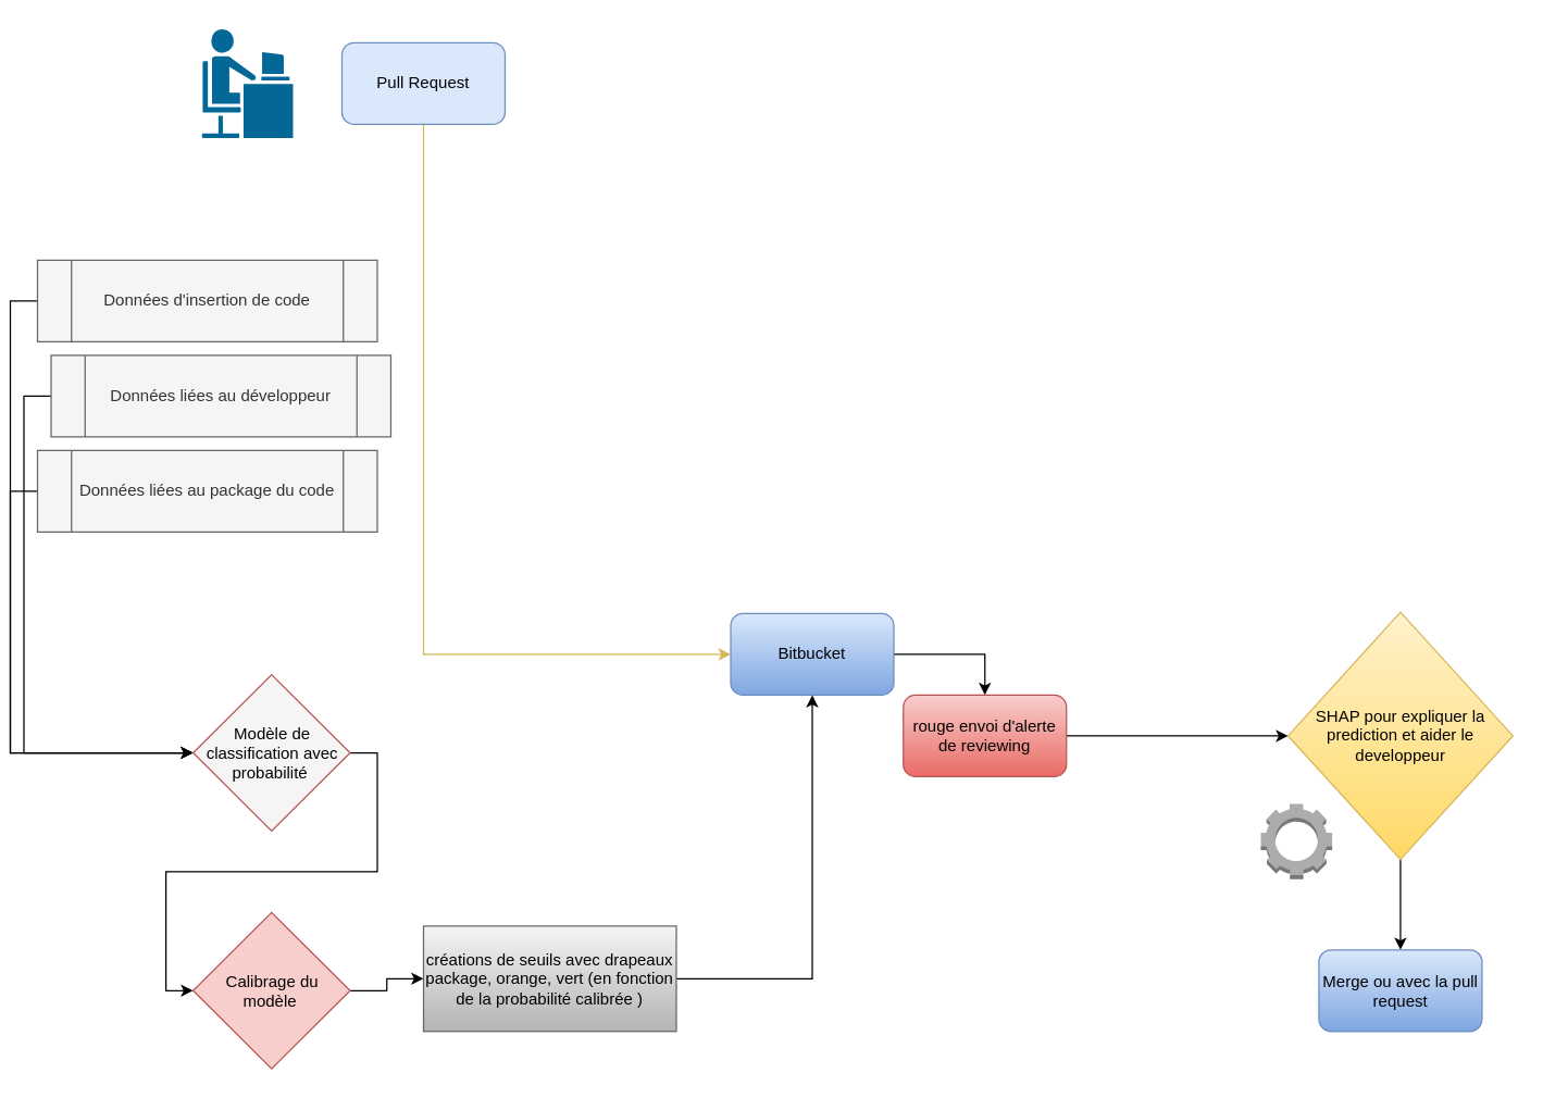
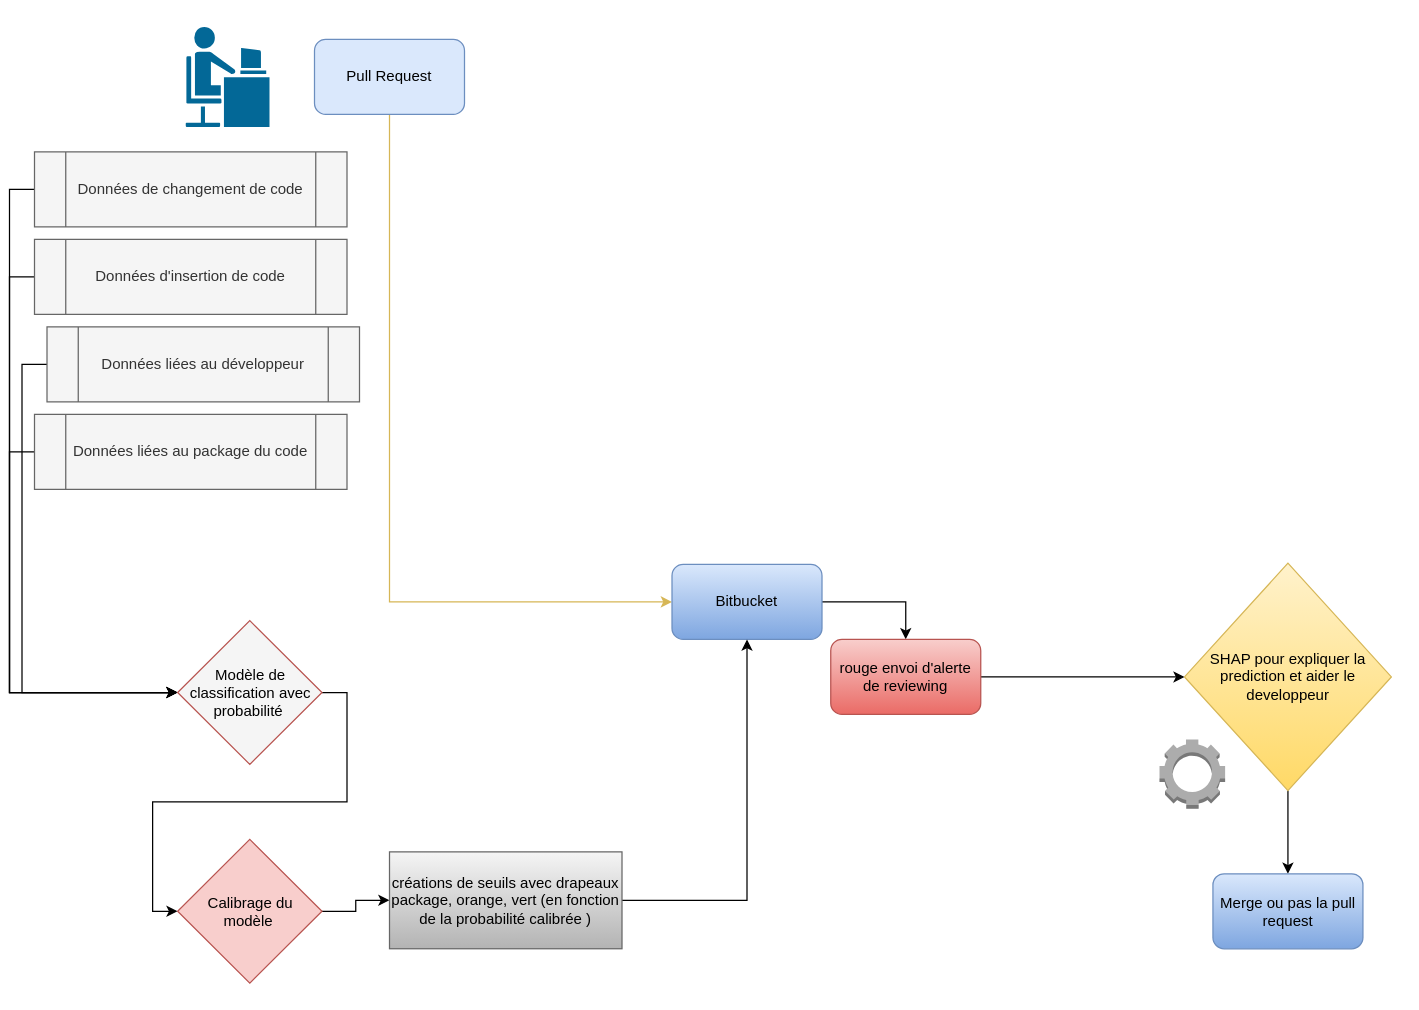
+ <mxCell id="8" value="Données de changement de code" style="shape=process;whiteSpace=wrap;html=1;backgroundOutline=1;fillColor=#f5f5f5;fontColor=#333333;strokeColor=#666666;" vertex="1" parent="1"><mxGeometry x="20" y="121" width="250" height="60" as="geometry" /></mxCell>
+ <mxCell id="7" style="edgeStyle=orthogonalEdgeStyle;rounded=0;orthogonalLoop=1;jettySize=auto;html=1;exitX=0;exitY=0.5;exitDx=0;exitDy=0;entryX=0;entryY=0.5;entryDx=0;entryDy=0;" edge="1" parent="1" source="8" target="16"><mxGeometry relative="1" as="geometry" /></mxCell>
- <mxCell id="26" value="Merge ou avec la pull request" style="rounded=1;whiteSpace=wrap;html=1;fillColor=#dae8fc;gradientColor=#7ea6e0;strokeColor=#6c8ebf;" vertex="1" parent="1"><mxGeometry x="962.75" y="698.5" width="120" height="60" as="geometry" /></mxCell>
+ <mxCell id="26" value="Merge ou pas la pull request" style="rounded=1;whiteSpace=wrap;html=1;fillColor=#dae8fc;gradientColor=#7ea6e0;strokeColor=#6c8ebf;" vertex="1" parent="1"><mxGeometry x="962.75" y="698.5" width="120" height="60" as="geometry" /></mxCell>
